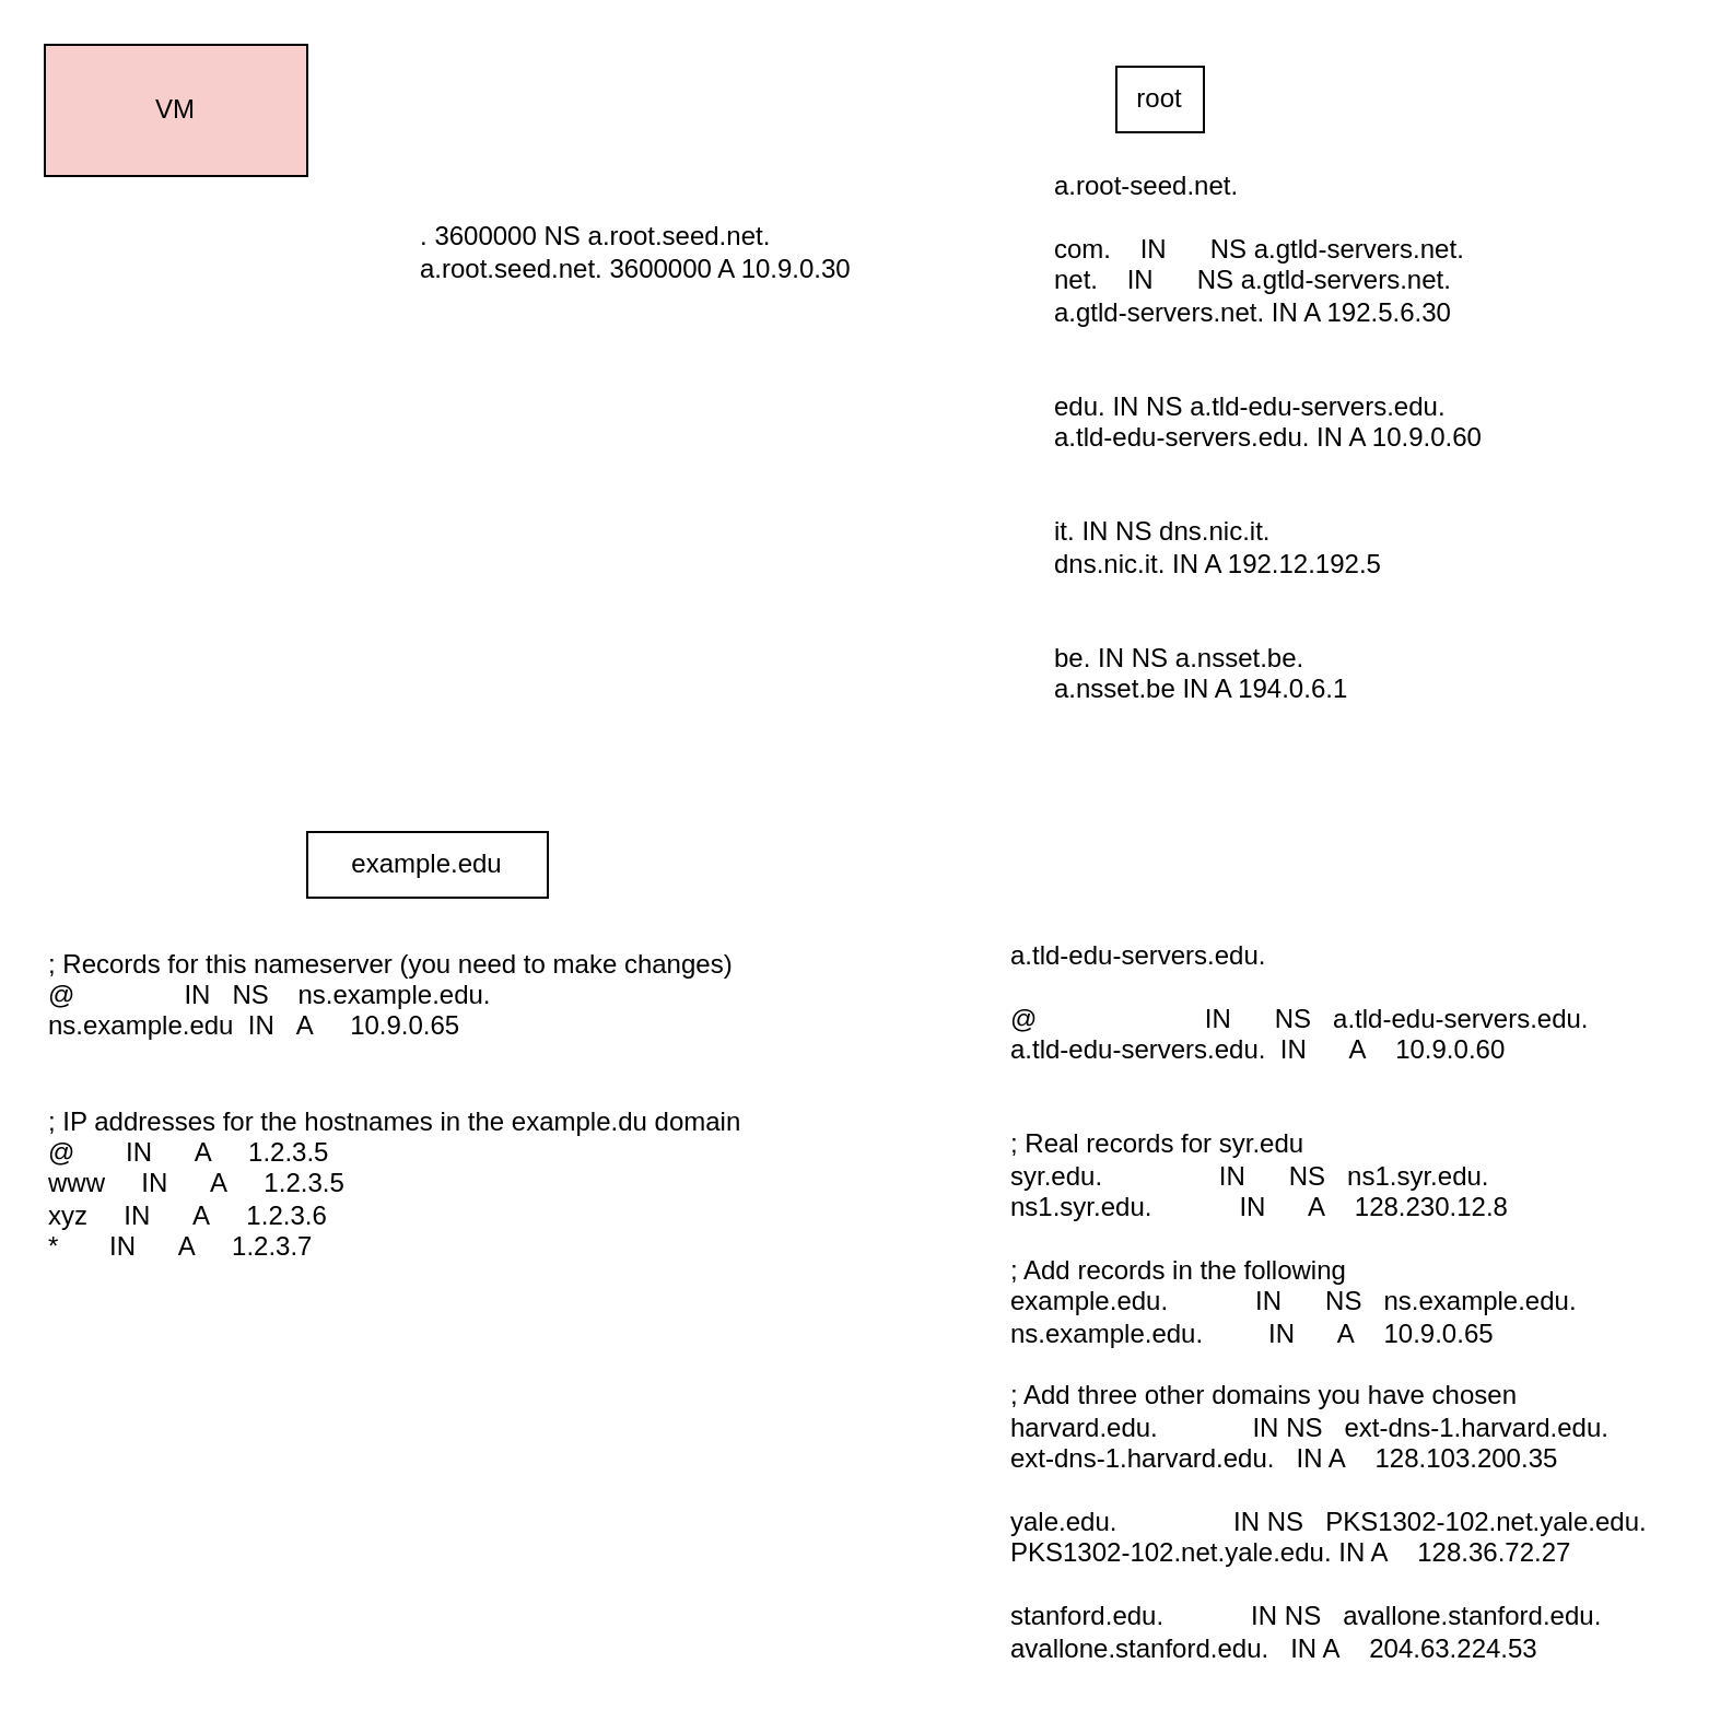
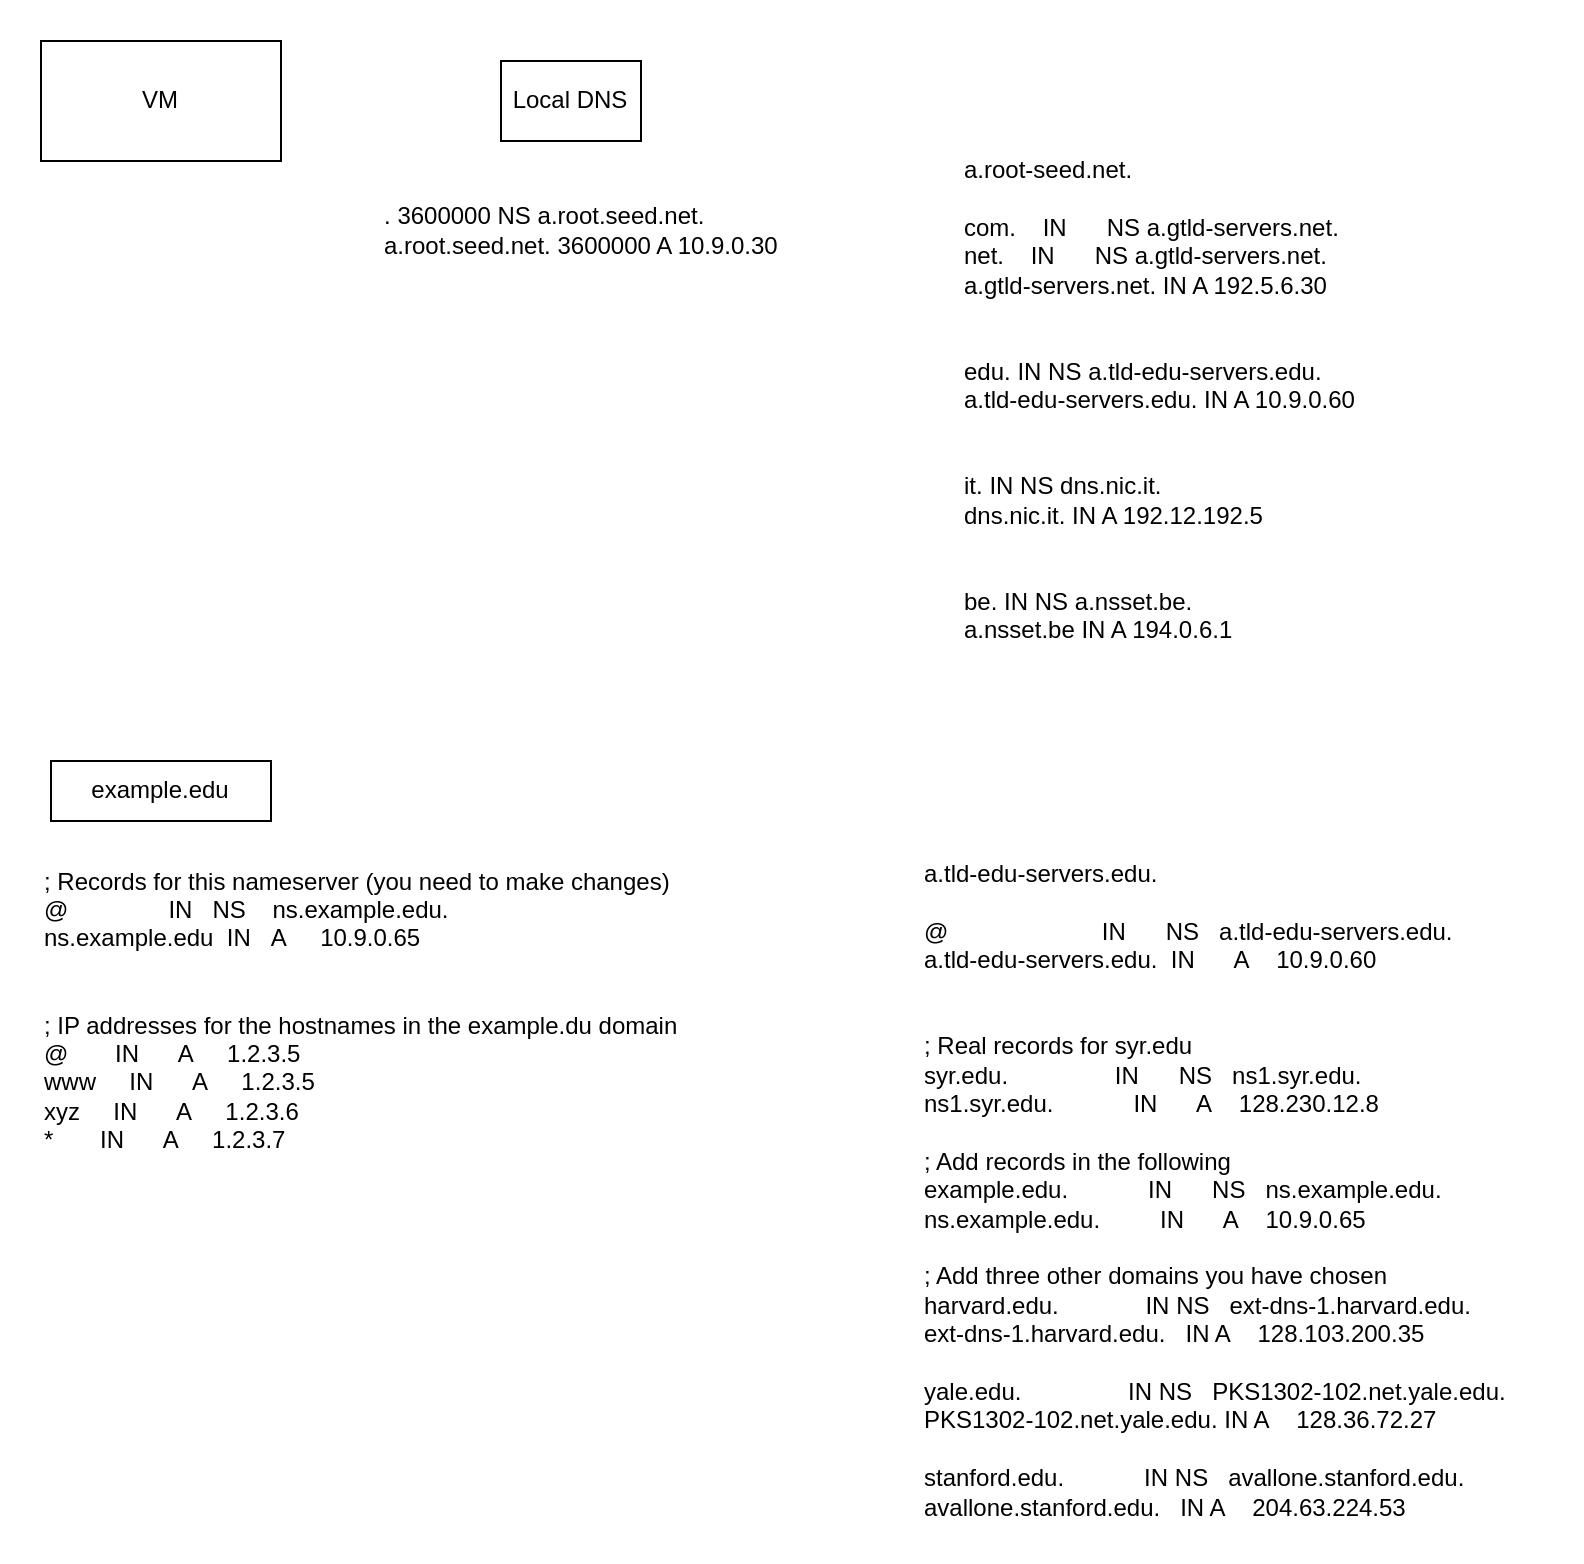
- <mxCell id="2" value="root" style="rounded=0;whiteSpace=wrap;html=1;" vertex="1" parent="1"><mxGeometry x="510" y="30" width="40" height="30" as="geometry" /></mxCell>
- <mxCell id="5" value="VM" style="rounded=0;whiteSpace=wrap;html=1;fillColor=#f8cecc;" vertex="1" parent="1"><mxGeometry x="20" y="20" width="120" height="60" as="geometry" /></mxCell>
+ <mxCell id="5" value="VM" style="rounded=0;whiteSpace=wrap;html=1;" vertex="1" parent="1"><mxGeometry x="20" y="20" width="120" height="60" as="geometry" /></mxCell>
+ <mxCell id="4" value="Local DNS" style="rounded=0;whiteSpace=wrap;html=1;" vertex="1" parent="1"><mxGeometry x="250" y="30" width="70" height="40" as="geometry" /></mxCell>
- <mxCell id="3" value="example.edu" style="rounded=0;whiteSpace=wrap;html=1;" vertex="1" parent="1"><mxGeometry x="140" y="380" width="110" height="30" as="geometry" /></mxCell>
+ <mxCell id="3" value="example.edu" style="rounded=0;whiteSpace=wrap;html=1;" vertex="1" parent="1"><mxGeometry x="25" y="380" width="110" height="30" as="geometry" /></mxCell>
